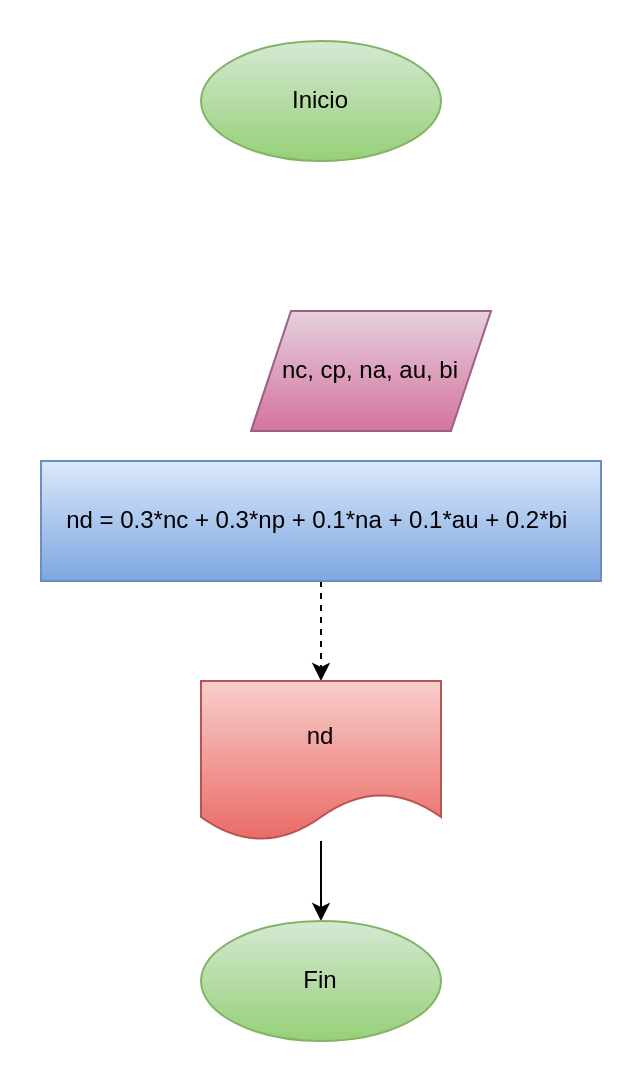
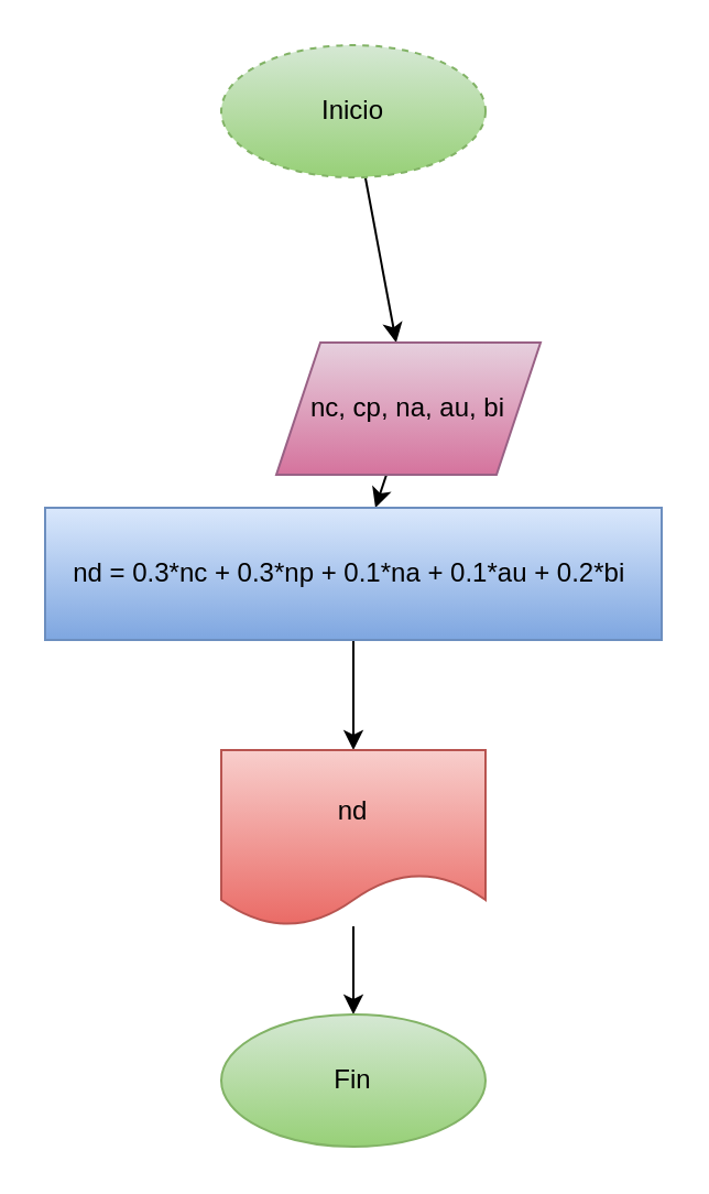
- <mxCell id="3" value="&lt;font color=&quot;#000000&quot;&gt;Inicio&lt;/font&gt;" style="ellipse;whiteSpace=wrap;html=1;fillColor=#d5e8d4;gradientColor=#97d077;strokeColor=#82b366;" vertex="1" parent="1"><mxGeometry x="100" y="20" width="120" height="60" as="geometry" /></mxCell>
+ <mxCell id="3" value="&lt;font color=&quot;#000000&quot;&gt;Inicio&lt;/font&gt;" style="ellipse;whiteSpace=wrap;html=1;fillColor=#d5e8d4;gradientColor=#97d077;strokeColor=#82b366;dashed=1;" vertex="1" parent="1"><mxGeometry x="100" y="20" width="120" height="60" as="geometry" /></mxCell>
+ <mxCell id="2" style="edgeStyle=none;html=1;" edge="1" parent="1" source="3" target="5"><mxGeometry relative="1" as="geometry"><mxPoint x="160" y="110" as="targetPoint" /></mxGeometry></mxCell>
+ <mxCell id="4" style="edgeStyle=none;html=1;" edge="1" parent="1" source="5" target="7"><mxGeometry relative="1" as="geometry"><mxPoint x="160" y="230" as="targetPoint" /></mxGeometry></mxCell>
- <mxCell id="6" style="edgeStyle=none;html=1;exitX=0.5;exitY=1;exitDx=0;exitDy=0;dashed=1;" edge="1" parent="1" source="7" target="9"><mxGeometry relative="1" as="geometry"><mxPoint x="160" y="320" as="targetPoint" /></mxGeometry></mxCell>
+ <mxCell id="6" style="edgeStyle=none;html=1;exitX=0.5;exitY=1;exitDx=0;exitDy=0;" edge="1" parent="1" source="7" target="9"><mxGeometry relative="1" as="geometry"><mxPoint x="160" y="320" as="targetPoint" /></mxGeometry></mxCell>
